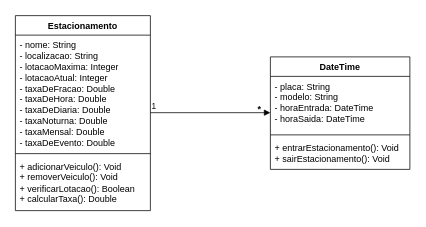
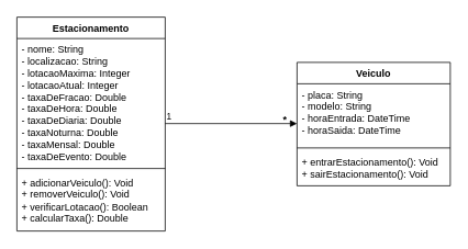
- <mxCell id="6" value="DateTime" style="swimlane;fontStyle=1;align=center;verticalAlign=top;childLayout=stackLayout;horizontal=1;startSize=26;horizontalStack=0;resizeParent=1;resizeParentMax=0;resizeLast=0;collapsible=1;marginBottom=0;whiteSpace=wrap;html=1;" vertex="1" parent="1"><mxGeometry x="360" y="75" width="186" height="150" as="geometry" /></mxCell>
+ <mxCell id="6" value="Veiculo" style="swimlane;fontStyle=1;align=center;verticalAlign=top;childLayout=stackLayout;horizontal=1;startSize=26;horizontalStack=0;resizeParent=1;resizeParentMax=0;resizeLast=0;collapsible=1;marginBottom=0;whiteSpace=wrap;html=1;" vertex="1" parent="1"><mxGeometry x="360" y="75" width="186" height="150" as="geometry" /></mxCell>
